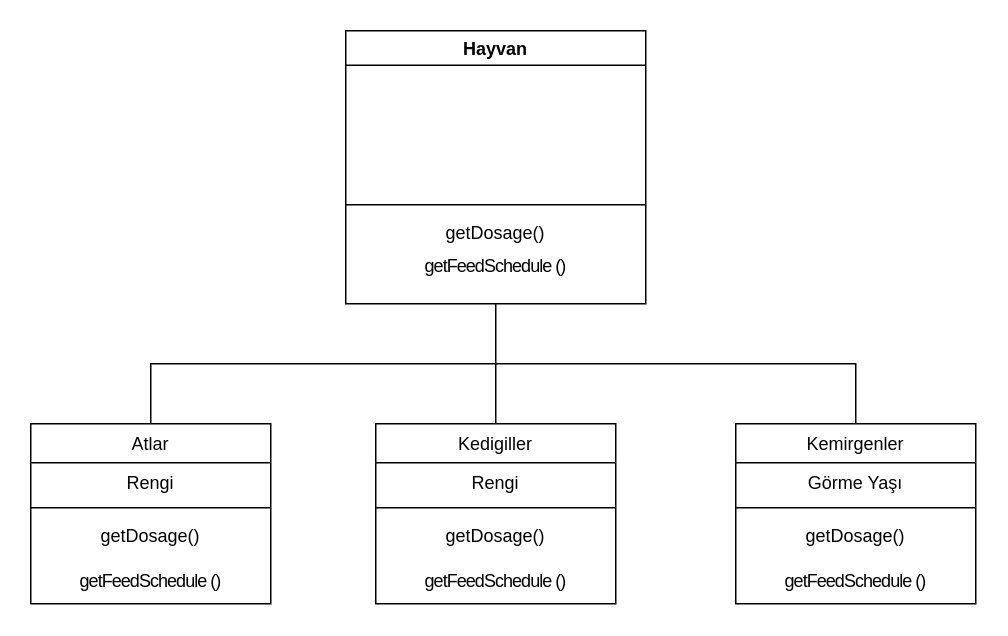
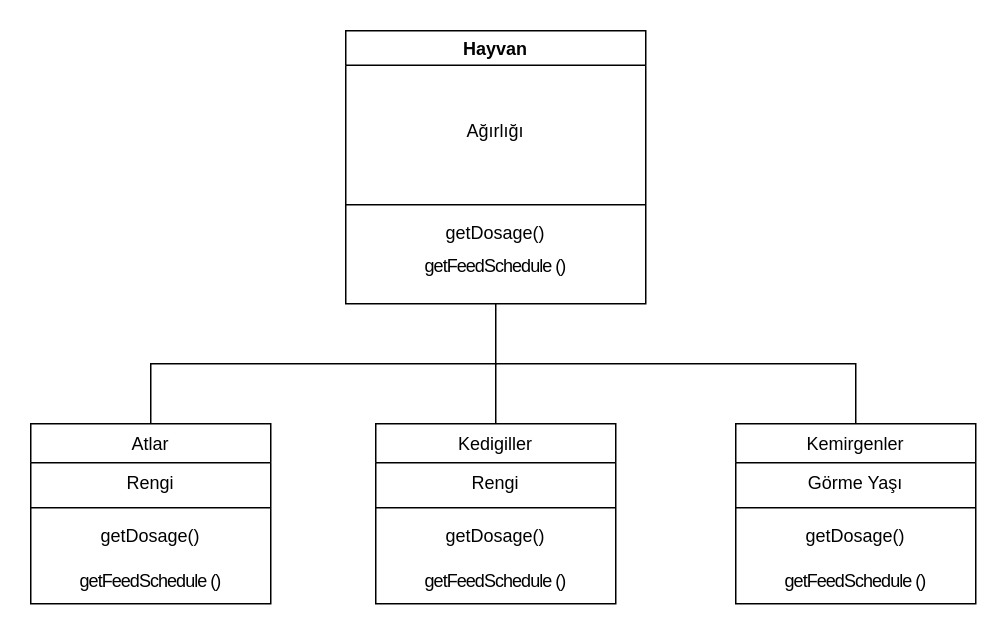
+ <mxCell id="9" value="Ağırlığı" style="text;html=1;strokeColor=none;fillColor=none;align=center;verticalAlign=middle;whiteSpace=wrap;rounded=0;" vertex="1" parent="8"><mxGeometry y="52" width="200" height="30" as="geometry" /></mxCell>
